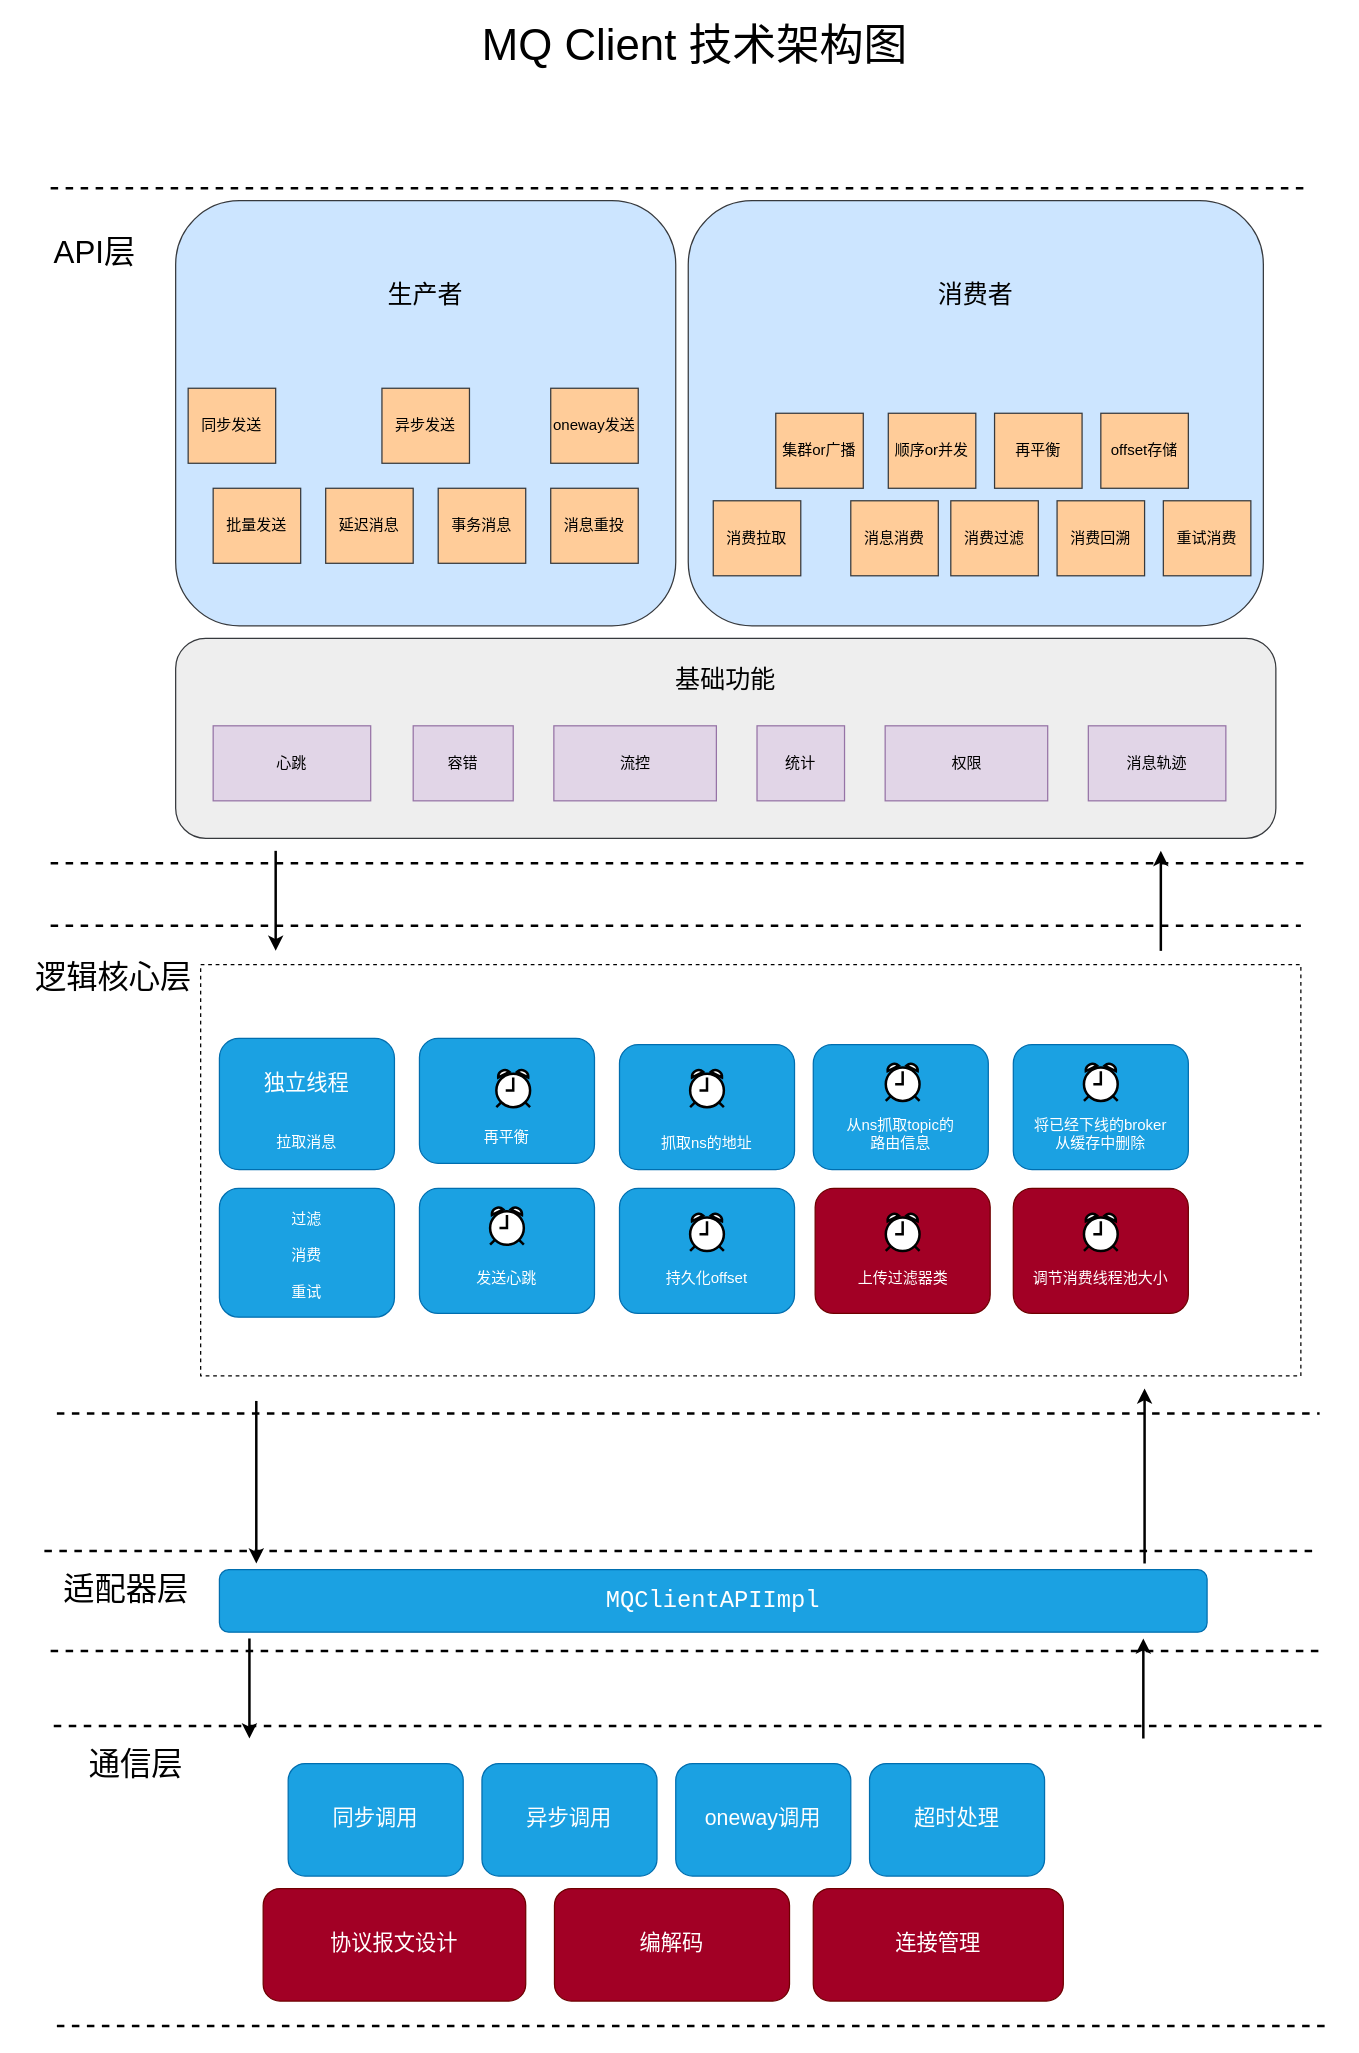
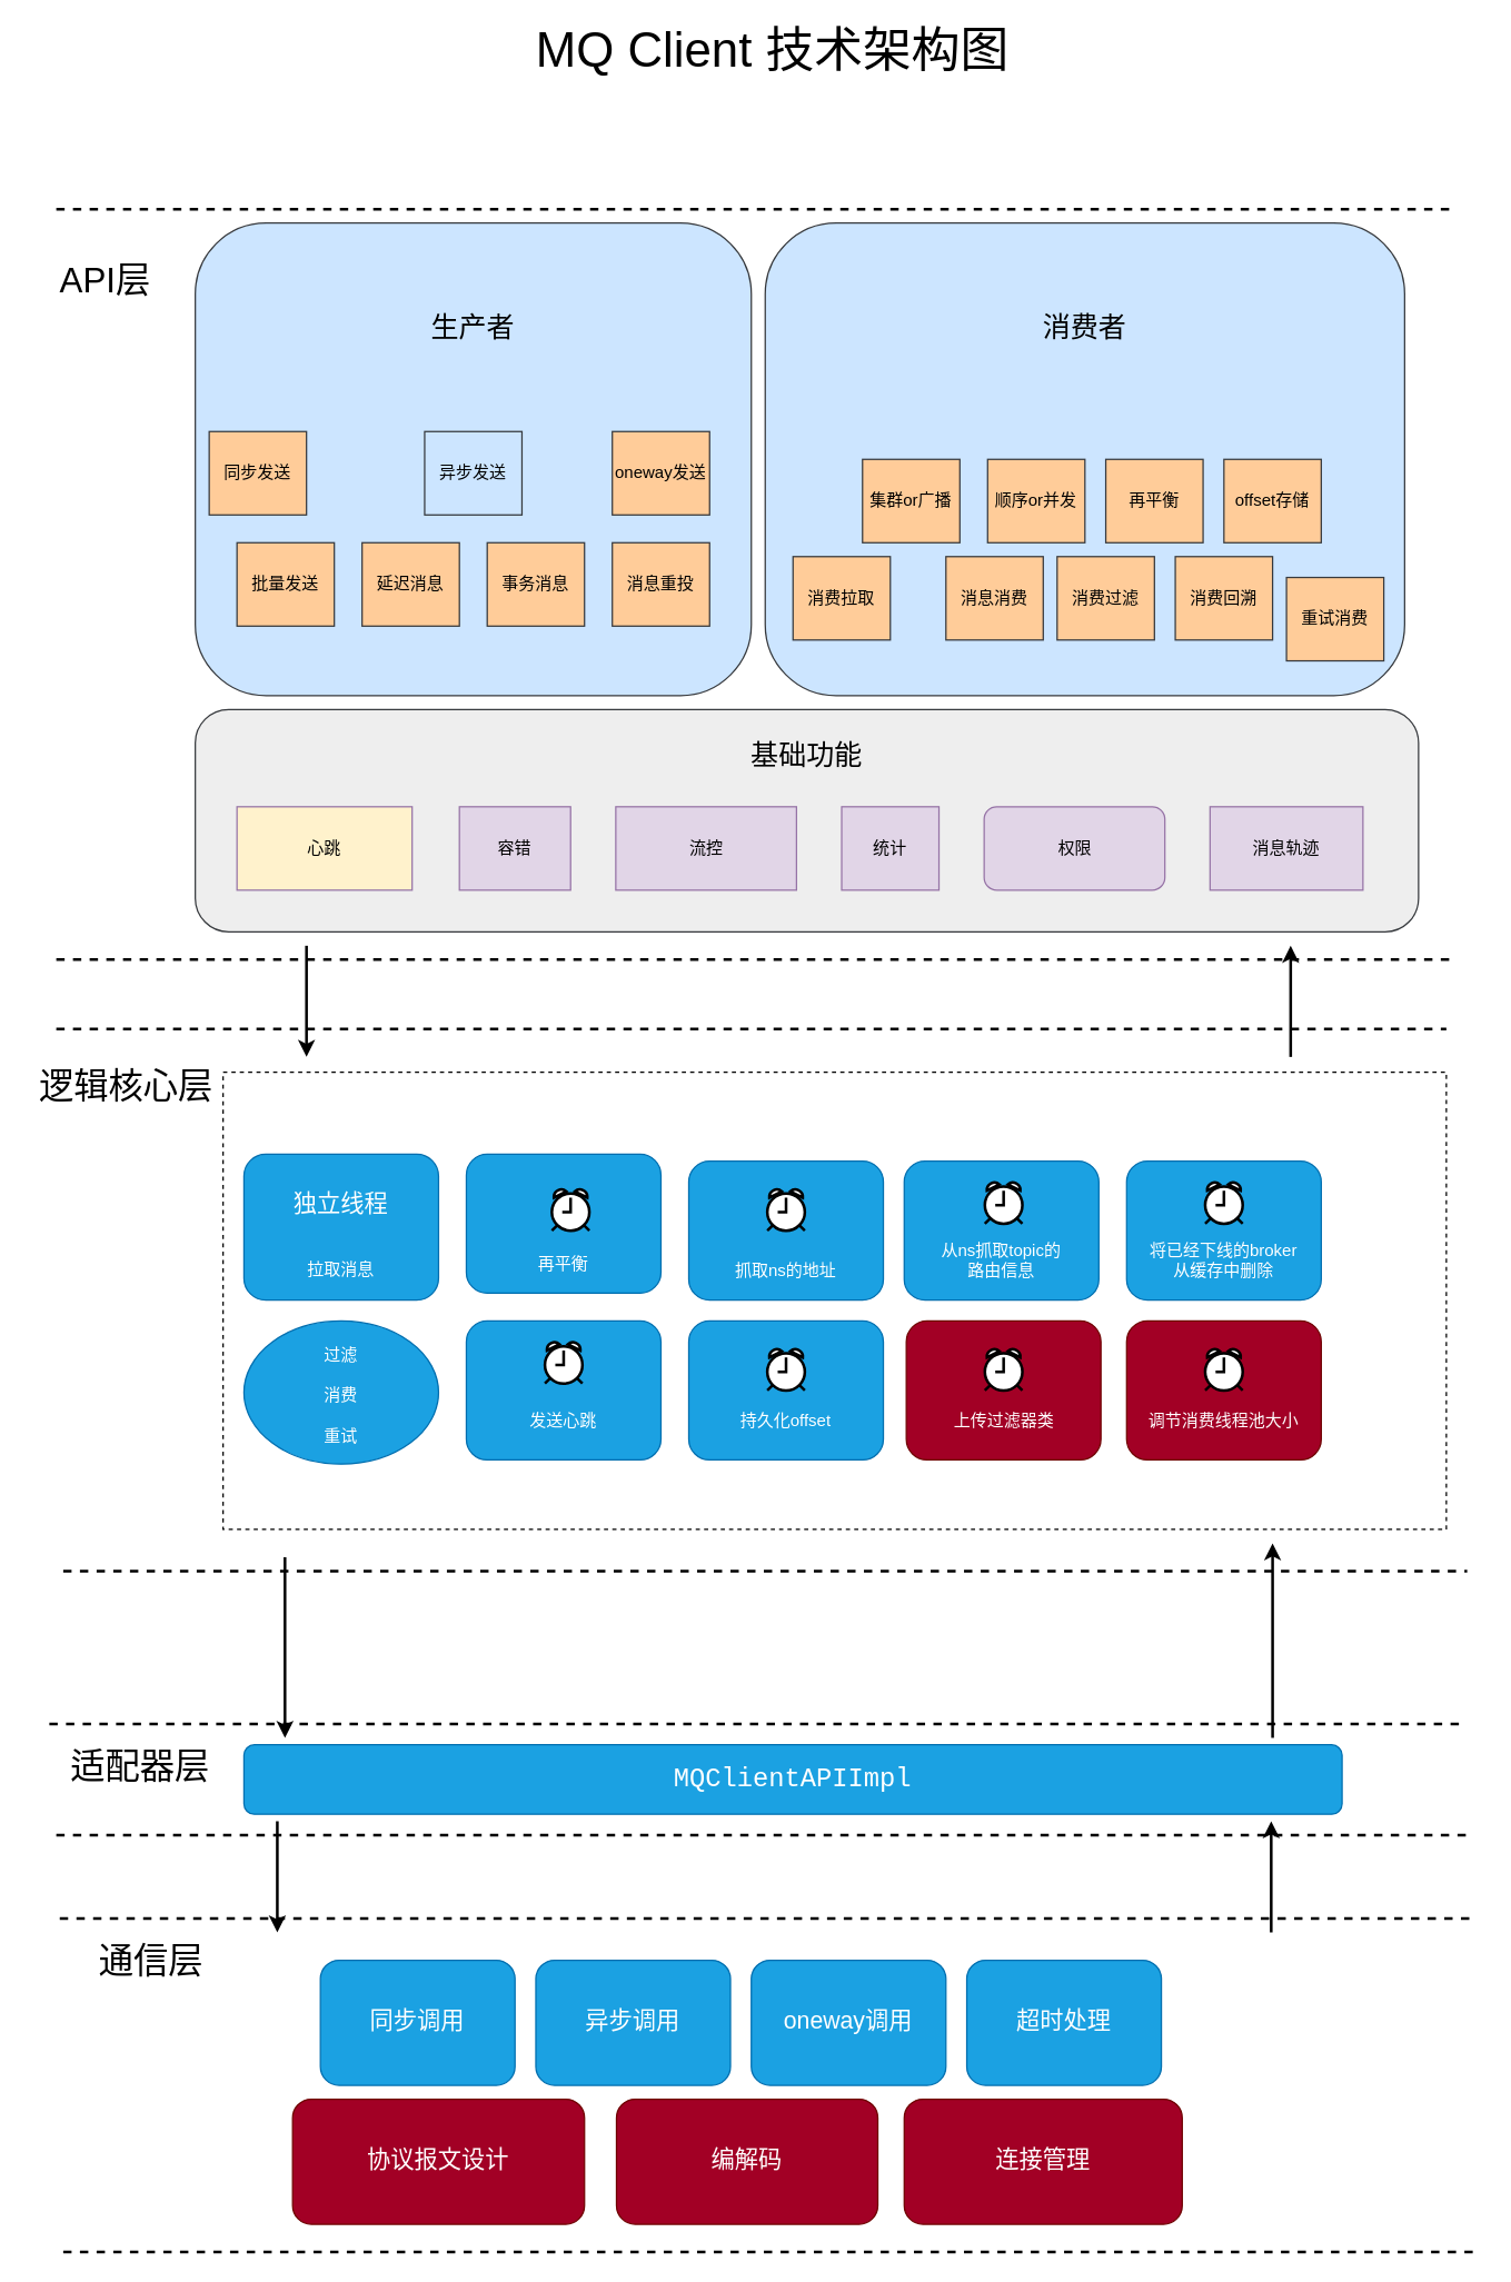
- <mxCell id="4" value="异步发送" style="rounded=0;whiteSpace=wrap;html=1;fillColor=#ffcc99;strokeColor=#36393d;" vertex="1" parent="1"><mxGeometry x="305" y="310" width="70" height="60" as="geometry" /></mxCell>
+ <mxCell id="4" value="异步发送" style="rounded=0;whiteSpace=wrap;html=1;fillColor=#cce5ff;strokeColor=#36393d;" vertex="1" parent="1"><mxGeometry x="305" y="310" width="70" height="60" as="geometry" /></mxCell>
- <mxCell id="19" value="重试消费" style="rounded=0;whiteSpace=wrap;html=1;fillColor=#ffcc99;strokeColor=#36393d;" vertex="1" parent="1"><mxGeometry x="930" y="400" width="70" height="60" as="geometry" /></mxCell>
+ <mxCell id="19" value="重试消费" style="rounded=0;whiteSpace=wrap;html=1;fillColor=#ffcc99;strokeColor=#36393d;" vertex="1" parent="1"><mxGeometry x="925" y="415" width="70" height="60" as="geometry" /></mxCell>
- <mxCell id="25" value="心跳" style="rounded=0;whiteSpace=wrap;html=1;fillColor=#e1d5e7;strokeColor=#9673a6;" vertex="1" parent="1"><mxGeometry x="170" y="580" width="126" height="60" as="geometry" /></mxCell>
+ <mxCell id="25" value="心跳" style="rounded=0;whiteSpace=wrap;html=1;fillColor=#fff2cc;strokeColor=#9673a6;" vertex="1" parent="1"><mxGeometry x="170" y="580" width="126" height="60" as="geometry" /></mxCell>
- <mxCell id="24" value="权限" style="rounded=0;whiteSpace=wrap;html=1;fillColor=#e1d5e7;strokeColor=#9673a6;" vertex="1" parent="1"><mxGeometry x="707.5" y="580" width="130" height="60" as="geometry" /></mxCell>
+ <mxCell id="24" value="权限" style="whiteSpace=wrap;html=1;fillColor=#e1d5e7;strokeColor=#9673a6;rounded=1;" vertex="1" parent="1"><mxGeometry x="707.5" y="580" width="130" height="60" as="geometry" /></mxCell>
- <mxCell id="54" value="&lt;br&gt;&lt;br&gt;&lt;br&gt;&lt;br&gt;&lt;font style=&quot;font-size: 17px&quot;&gt;&lt;br&gt;&lt;br&gt;&lt;br&gt;&lt;/font&gt;过滤&lt;br&gt;&lt;br&gt;消费&lt;br&gt;&lt;br&gt;重试&lt;br&gt;&lt;br&gt;&lt;br&gt;&lt;br&gt;&lt;br&gt;&lt;br&gt;&lt;br&gt;&lt;br&gt;&lt;br&gt;" style="rounded=1;whiteSpace=wrap;html=1;strokeWidth=1;fillColor=#1ba1e2;strokeColor=#006EAF;fontColor=#ffffff;" vertex="1" parent="1"><mxGeometry x="175" y="950" width="140" height="103" as="geometry" /></mxCell>
+ <mxCell id="54" value="&lt;br&gt;&lt;br&gt;&lt;br&gt;&lt;br&gt;&lt;font style=&quot;font-size: 17px&quot;&gt;&lt;br&gt;&lt;br&gt;&lt;br&gt;&lt;/font&gt;过滤&lt;br&gt;&lt;br&gt;消费&lt;br&gt;&lt;br&gt;重试&lt;br&gt;&lt;br&gt;&lt;br&gt;&lt;br&gt;&lt;br&gt;&lt;br&gt;&lt;br&gt;&lt;br&gt;&lt;br&gt;" style="ellipse;whiteSpace=wrap;html=1;strokeWidth=1;fillColor=#1ba1e2;strokeColor=#006EAF;fontColor=#ffffff;" vertex="1" parent="1"><mxGeometry x="175" y="950" width="140" height="103" as="geometry" /></mxCell>
